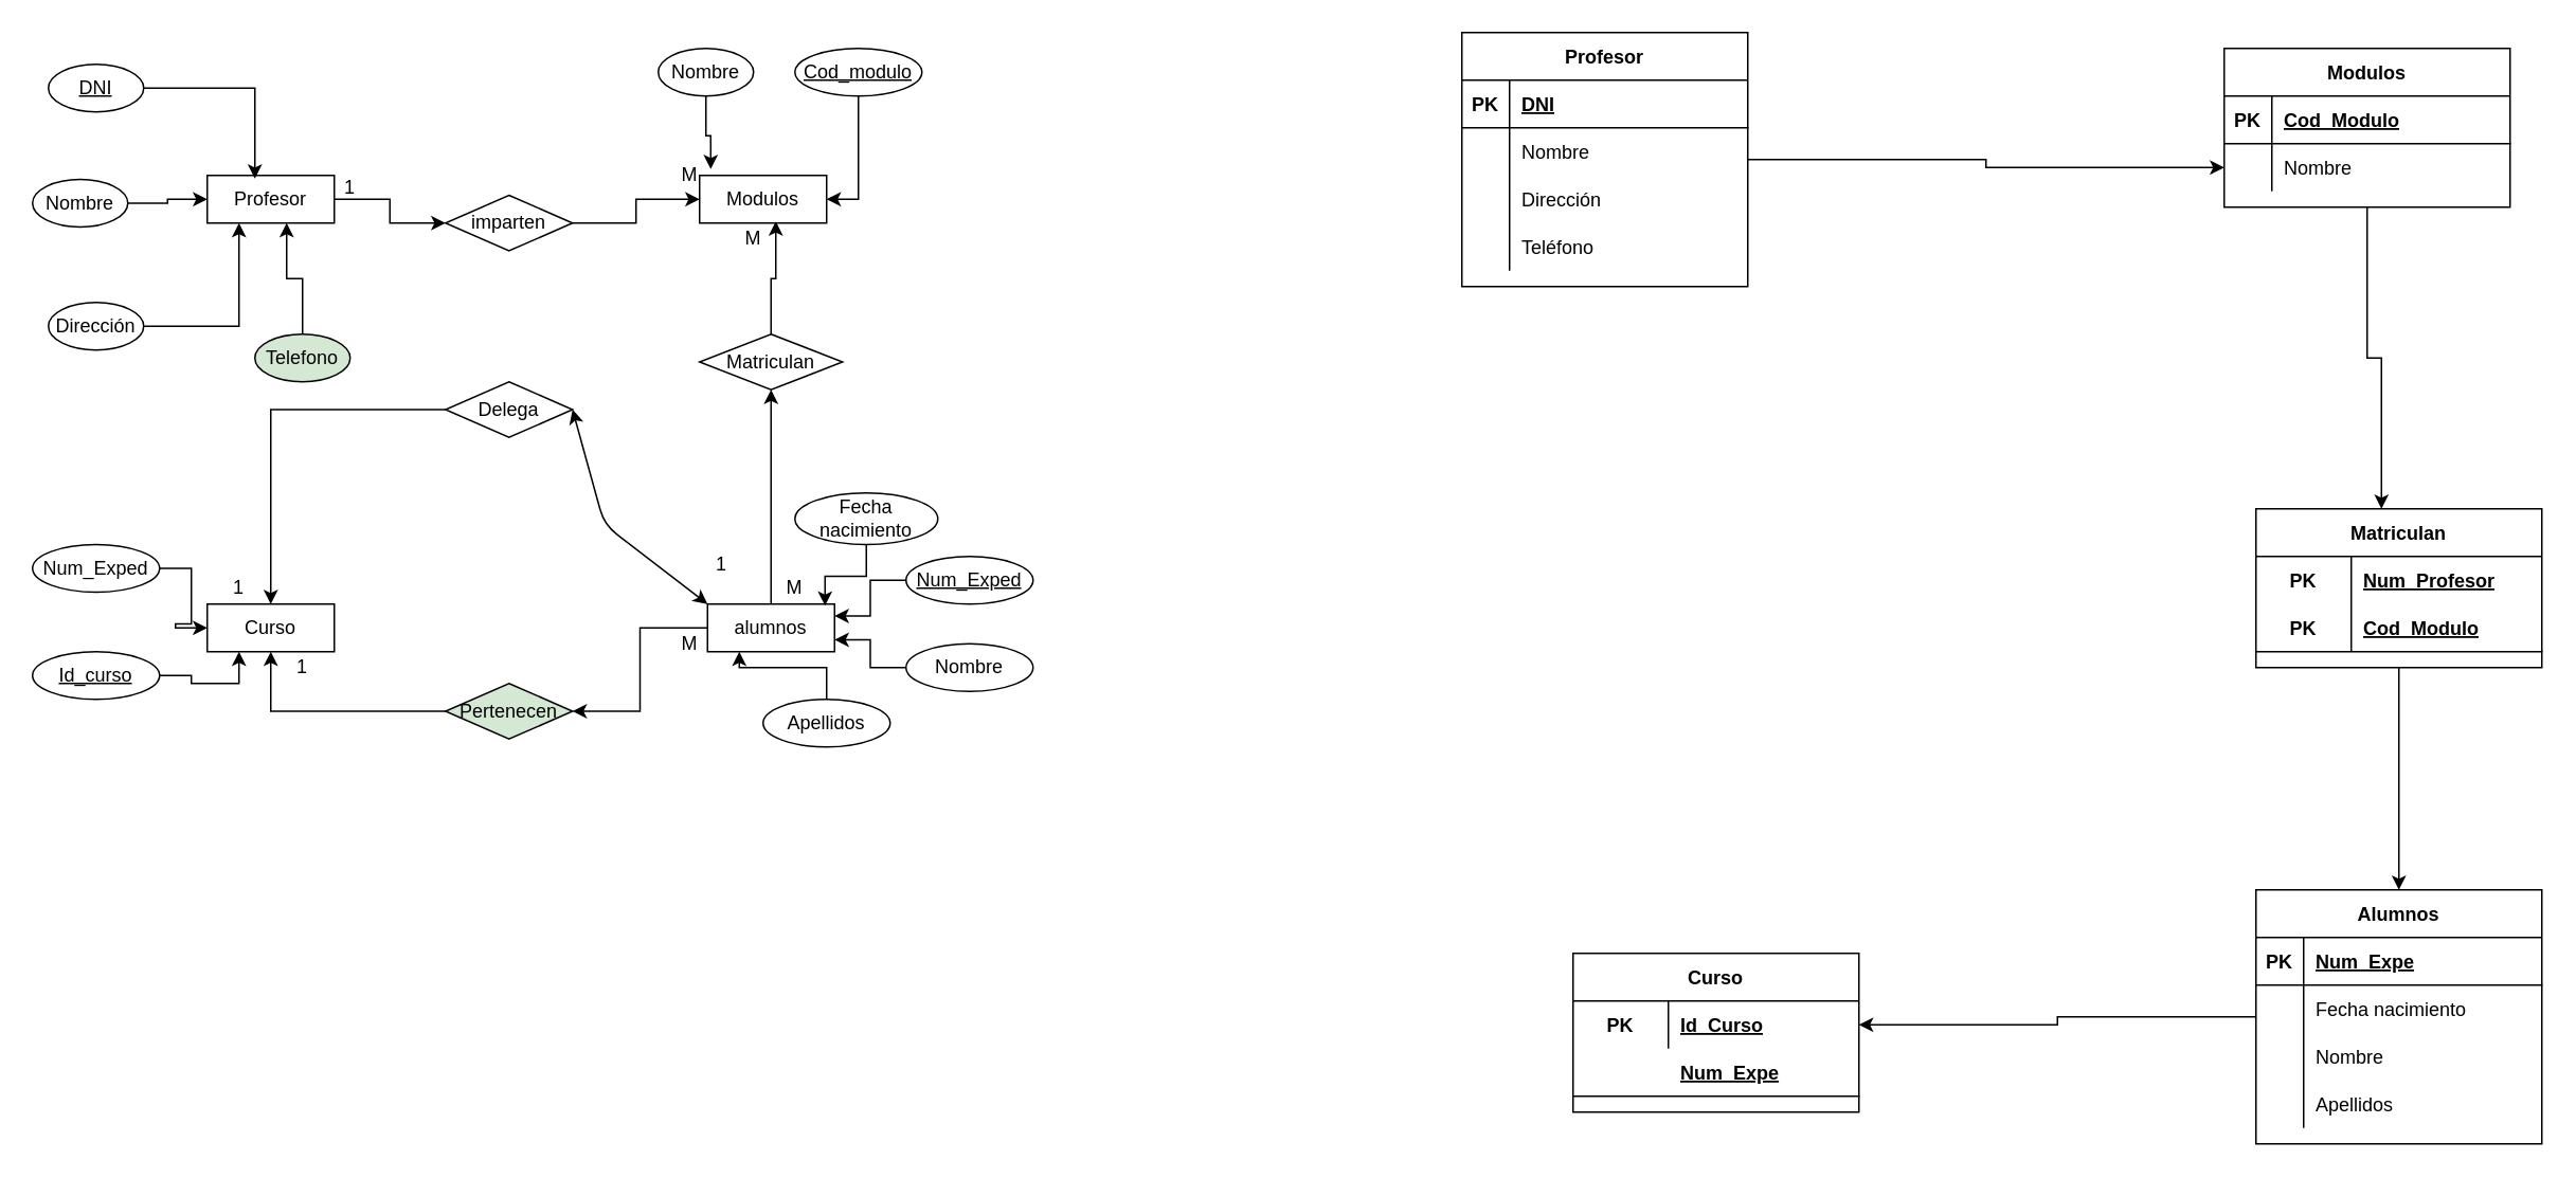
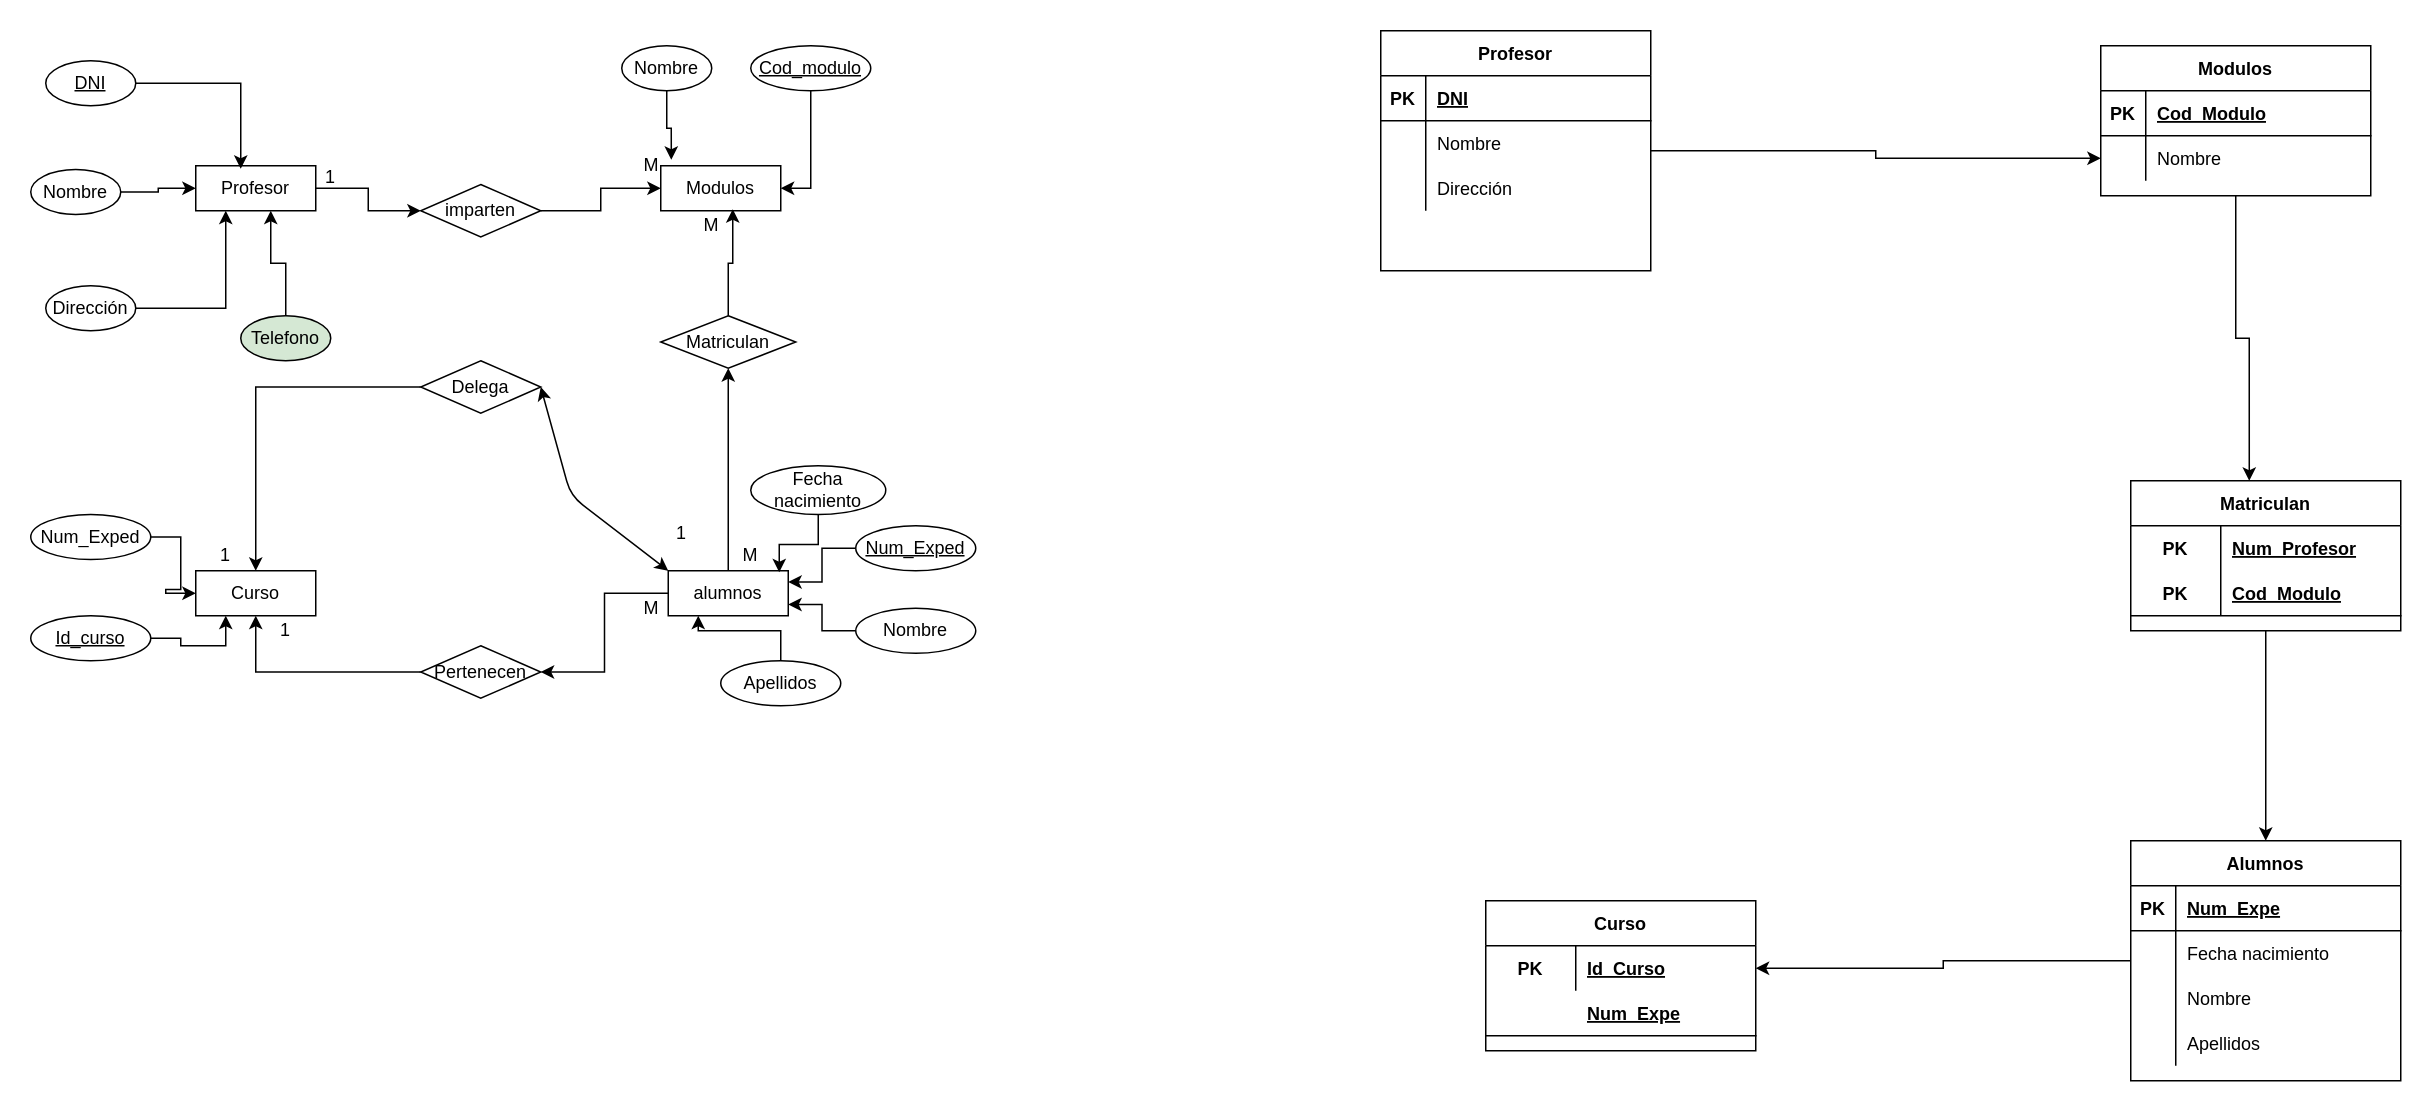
- <mxCell id="63" value="Teléfono" style="shape=partialRectangle;connectable=0;fillColor=none;top=0;left=0;bottom=0;right=0;align=left;spacingLeft=6;overflow=hidden;" vertex="1" parent="61"><mxGeometry x="30" width="150" height="30" as="geometry" /></mxCell>
- <mxCell id="26" value="Pertenecen" style="rhombus;whiteSpace=wrap;html=1;fillColor=#d5e8d4;" vertex="1" parent="1"><mxGeometry x="280" y="430" width="80" height="35" as="geometry" /></mxCell>
+ <mxCell id="26" value="Pertenecen" style="rhombus;whiteSpace=wrap;html=1;" vertex="1" parent="1"><mxGeometry x="280" y="430" width="80" height="35" as="geometry" /></mxCell>
